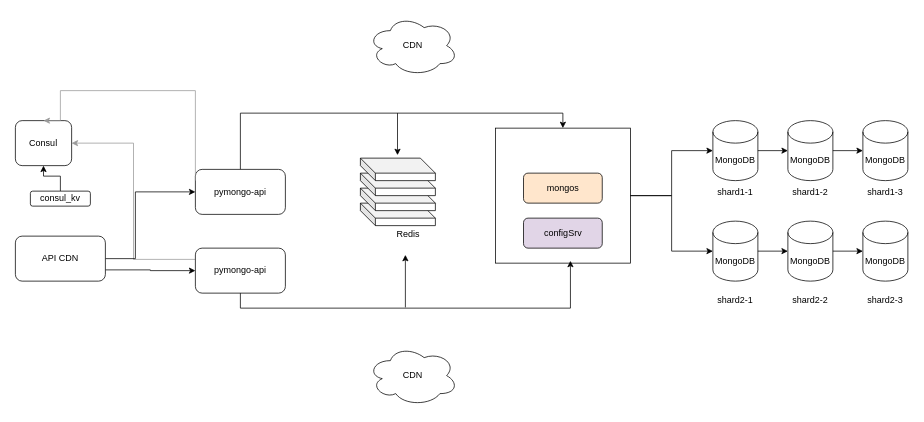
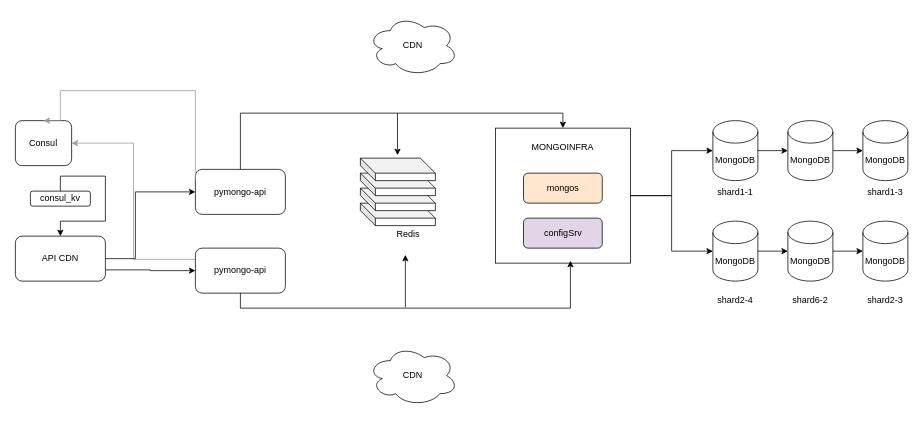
+ <mxCell id="18" value="MONGOINFRA" style="text;html=1;align=center;verticalAlign=middle;whiteSpace=wrap;rounded=0;" parent="16" vertex="1"><mxGeometry x="25" y="10" width="130" height="30" as="geometry" /></mxCell>
- <mxCell id="41" style="edgeStyle=orthogonalEdgeStyle;rounded=0;orthogonalLoop=1;jettySize=auto;html=1;exitX=0.5;exitY=0;exitDx=0;exitDy=0;entryX=0.5;entryY=1;entryDx=0;entryDy=0;" parent="1" source="42" target="43" edge="1"><mxGeometry relative="1" as="geometry" /></mxCell>
+ <mxCell id="41" style="edgeStyle=orthogonalEdgeStyle;rounded=0;orthogonalLoop=1;jettySize=auto;html=1;exitX=0.5;exitY=0;exitDx=0;exitDy=0;" parent="1" source="42" target="40" edge="1"><mxGeometry relative="1" as="geometry" /></mxCell>
- <mxCell id="29" value="shard1-2" style="text;html=1;align=center;verticalAlign=middle;whiteSpace=wrap;rounded=0;" parent="1" vertex="1"><mxGeometry x="1050" y="240" width="60" height="30" as="geometry" /></mxCell>
- <mxCell id="31" value="shard2-1" style="text;html=1;align=center;verticalAlign=middle;whiteSpace=wrap;rounded=0;" parent="1" vertex="1"><mxGeometry x="950" y="384" width="60" height="30" as="geometry" /></mxCell>
+ <mxCell id="31" value="shard2-4" style="text;html=1;align=center;verticalAlign=middle;whiteSpace=wrap;rounded=0;" parent="1" vertex="1"><mxGeometry x="950" y="384" width="60" height="30" as="geometry" /></mxCell>
- <mxCell id="32" value="shard2-2" style="text;html=1;align=center;verticalAlign=middle;whiteSpace=wrap;rounded=0;" parent="1" vertex="1"><mxGeometry x="1050" y="384" width="60" height="30" as="geometry" /></mxCell>
+ <mxCell id="32" value="shard6-2" style="text;html=1;align=center;verticalAlign=middle;whiteSpace=wrap;rounded=0;" parent="1" vertex="1"><mxGeometry x="1050" y="384" width="60" height="30" as="geometry" /></mxCell>
